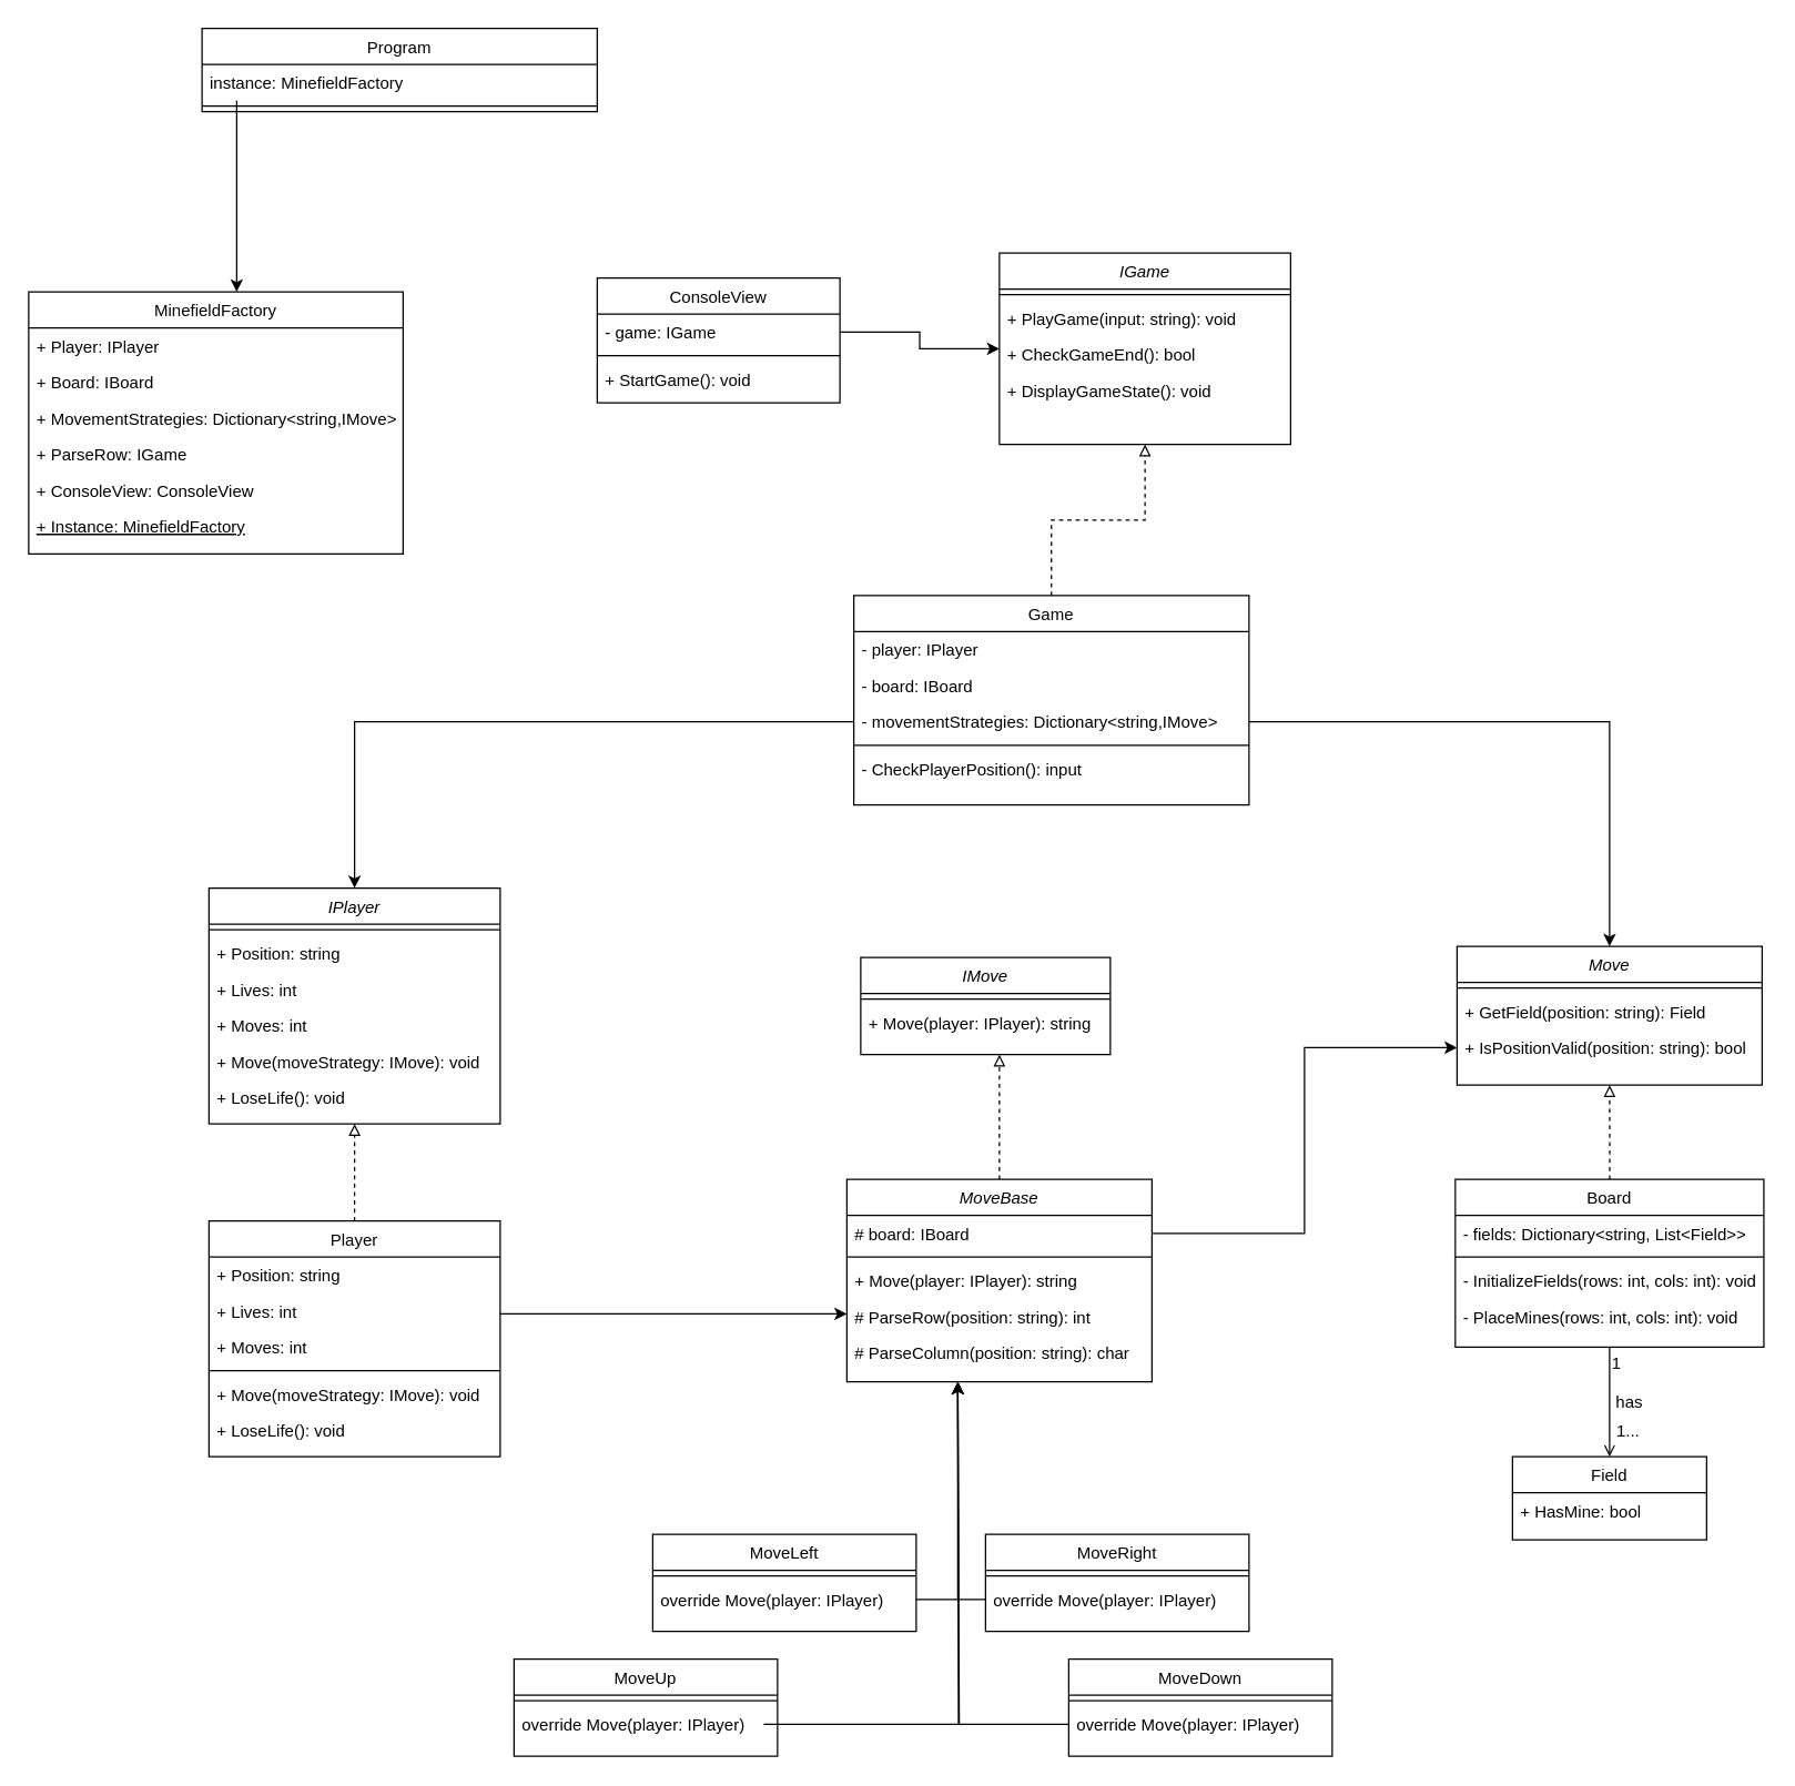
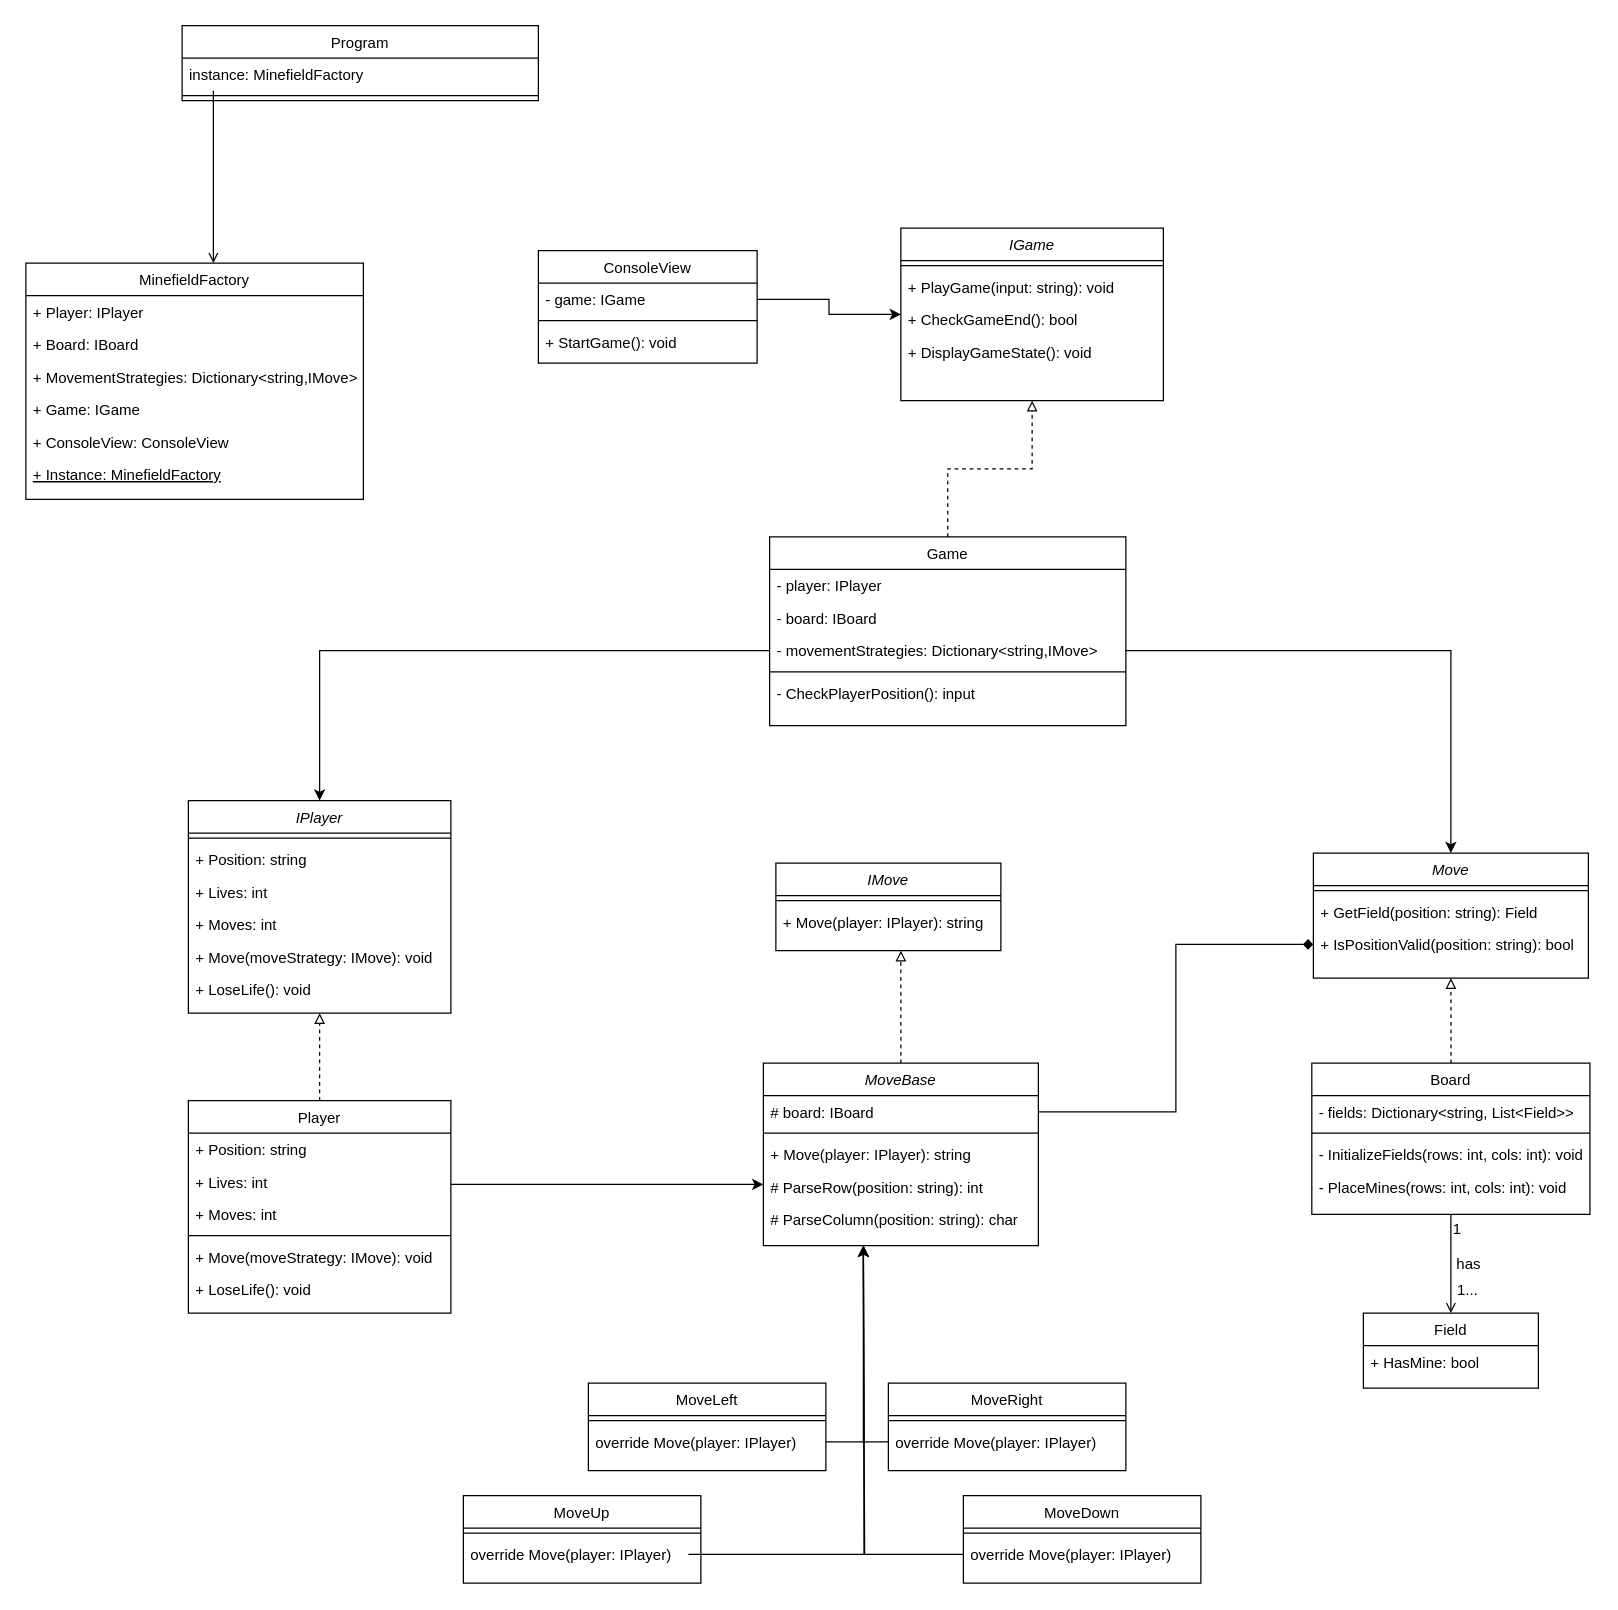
- <mxCell id="89" style="edgeStyle=orthogonalEdgeStyle;rounded=0;orthogonalLoop=1;jettySize=auto;html=1;" edge="1" parent="1" source="83" target="75"><mxGeometry relative="1" as="geometry"><Array as="points"><mxPoint x="170" y="170" /><mxPoint x="170" y="170" /></Array></mxGeometry></mxCell>
+ <mxCell id="89" style="edgeStyle=orthogonalEdgeStyle;rounded=0;orthogonalLoop=1;jettySize=auto;html=1;endArrow=open;" edge="1" parent="1" source="83" target="75"><mxGeometry relative="1" as="geometry"><Array as="points"><mxPoint x="170" y="170" /><mxPoint x="170" y="170" /></Array></mxGeometry></mxCell>
- <mxCell id="79" value="+ ParseRow: IGame" style="text;align=left;verticalAlign=top;spacingLeft=4;spacingRight=4;overflow=hidden;rotatable=0;points=[[0,0.5],[1,0.5]];portConstraint=eastwest;rounded=0;shadow=0;html=0;" vertex="1" parent="75"><mxGeometry y="104" width="270" height="26" as="geometry" /></mxCell>
+ <mxCell id="79" value="+ Game: IGame" style="text;align=left;verticalAlign=top;spacingLeft=4;spacingRight=4;overflow=hidden;rotatable=0;points=[[0,0.5],[1,0.5]];portConstraint=eastwest;rounded=0;shadow=0;html=0;" vertex="1" parent="75"><mxGeometry y="104" width="270" height="26" as="geometry" /></mxCell>
- <mxCell id="59" style="edgeStyle=orthogonalEdgeStyle;rounded=0;orthogonalLoop=1;jettySize=auto;html=1;" edge="1" parent="1" source="4" target="46"><mxGeometry relative="1" as="geometry" /></mxCell>
+ <mxCell id="59" style="edgeStyle=orthogonalEdgeStyle;rounded=0;orthogonalLoop=1;jettySize=auto;html=1;endArrow=diamond;" edge="1" parent="1" source="4" target="46"><mxGeometry relative="1" as="geometry" /></mxCell>
